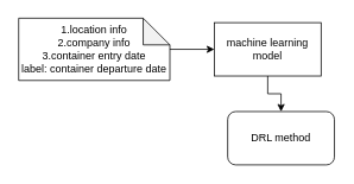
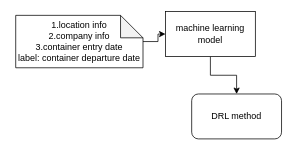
- <mxCell id="5" value="machine learning model" style="whiteSpace=wrap;html=1;" vertex="1" parent="1"><mxGeometry x="240" y="25" width="120" height="60" as="geometry" /></mxCell>
+ <mxCell id="5" value="machine learning model" style="whiteSpace=wrap;html=1;" vertex="1" parent="1"><mxGeometry x="220" y="15" width="120" height="60" as="geometry" /></mxCell>
